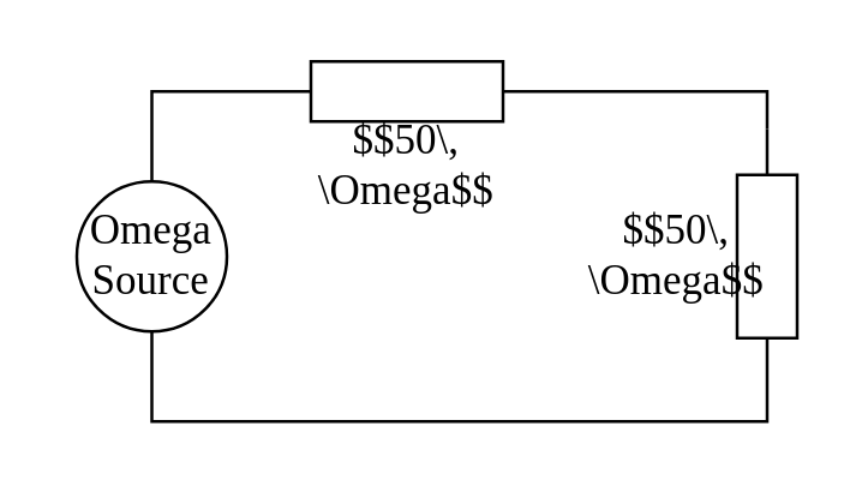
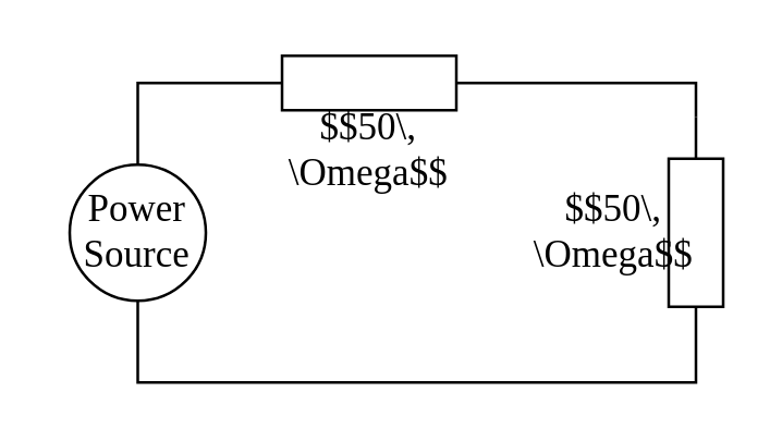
- <mxCell id="10" value="Omega&lt;div style=&quot;font-size: 14px;&quot;&gt;Source&lt;/div&gt;" style="text;strokeColor=none;align=center;fillColor=none;html=1;verticalAlign=middle;whiteSpace=wrap;rounded=0;fontFamily=Times New Roman;fontSize=14;" parent="1" vertex="1"><mxGeometry x="20" y="70" width="60" height="30" as="geometry" /></mxCell>
+ <mxCell id="10" value="Power&lt;div style=&quot;font-size: 14px;&quot;&gt;Source&lt;/div&gt;" style="text;strokeColor=none;align=center;fillColor=none;html=1;verticalAlign=middle;whiteSpace=wrap;rounded=0;fontFamily=Times New Roman;fontSize=14;" parent="1" vertex="1"><mxGeometry x="20" y="70" width="60" height="30" as="geometry" /></mxCell>
